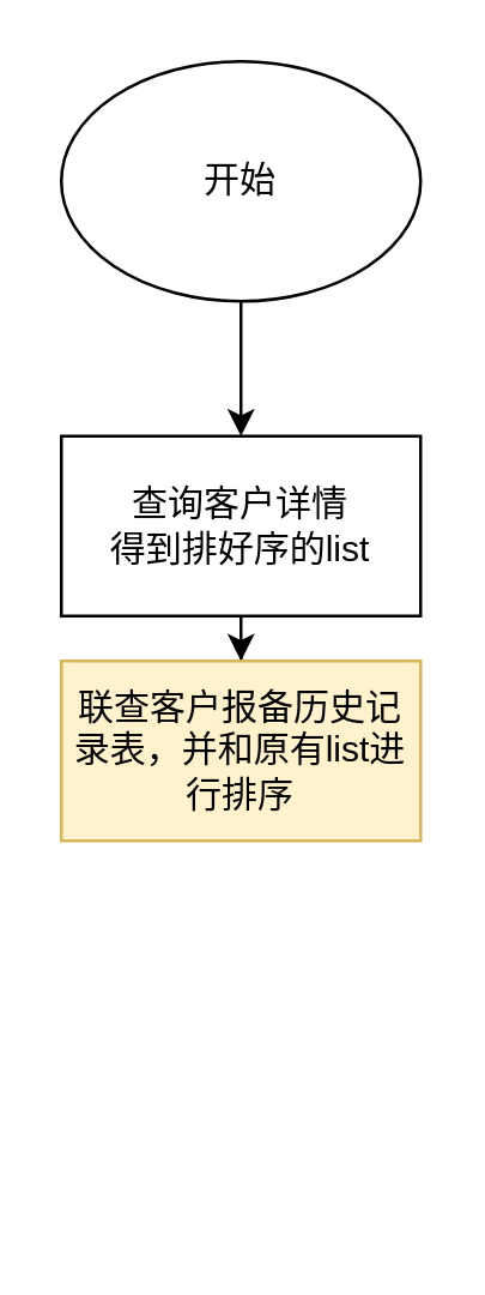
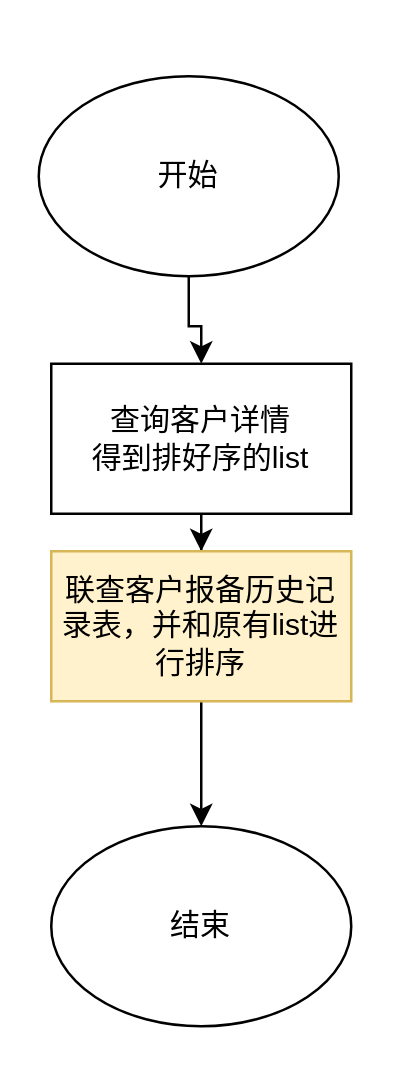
- <mxCell id="3" value="开始" style="ellipse;whiteSpace=wrap;html=1;" vertex="1" parent="1"><mxGeometry x="20" y="20" width="120" height="80" as="geometry" /></mxCell>
+ <mxCell id="3" value="开始" style="ellipse;whiteSpace=wrap;html=1;" vertex="1" parent="1"><mxGeometry x="15" y="30" width="120" height="80" as="geometry" /></mxCell>
+ <mxCell id="6" value="" style="edgeStyle=orthogonalEdgeStyle;rounded=0;orthogonalLoop=1;jettySize=auto;html=1;" edge="1" parent="1" source="7" target="8"><mxGeometry relative="1" as="geometry" /></mxCell>
+ <mxCell id="8" value="结束" style="ellipse;whiteSpace=wrap;html=1;" vertex="1" parent="1"><mxGeometry x="20" y="330" width="120" height="80" as="geometry" /></mxCell>
